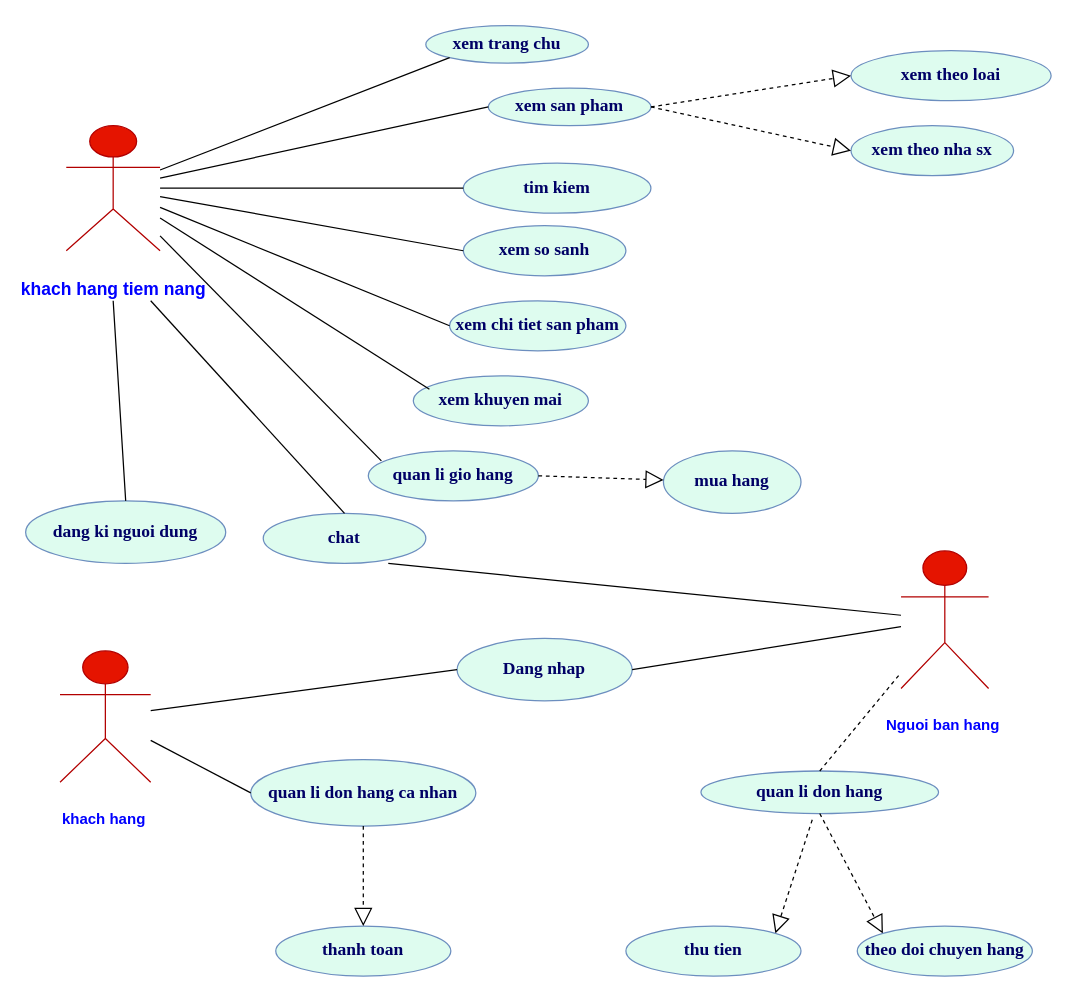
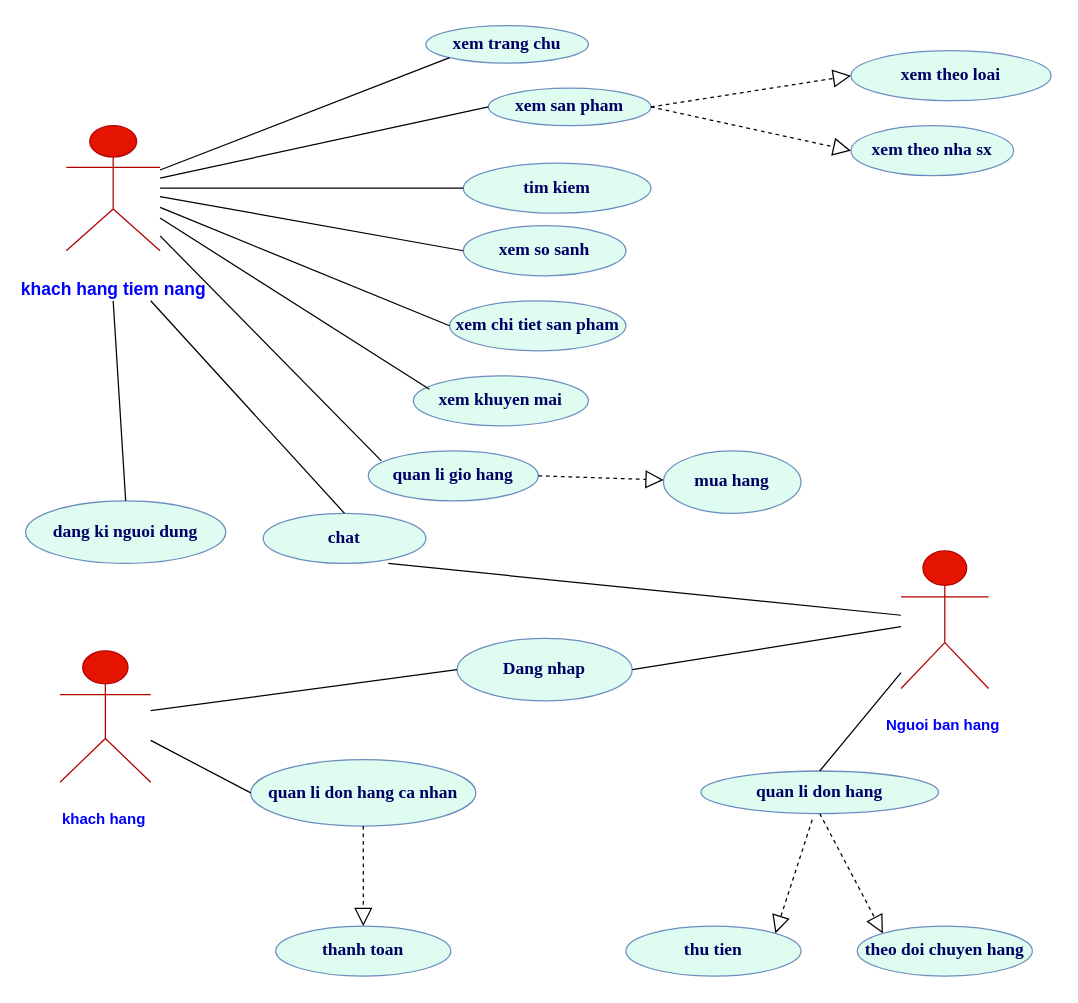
- <mxCell id="34" value="" style="endArrow=none;html=1;exitX=0.5;exitY=0;exitDx=0;exitDy=0;dashed=1;" edge="1" parent="1" source="33" target="24"><mxGeometry width="50" height="50" relative="1" as="geometry"><mxPoint x="426.97" y="572.5" as="sourcePoint" /><mxPoint x="837" y="625" as="targetPoint" /></mxGeometry></mxCell>
+ <mxCell id="34" value="" style="endArrow=none;html=1;exitX=0.5;exitY=0;exitDx=0;exitDy=0;" edge="1" parent="1" source="33" target="24"><mxGeometry width="50" height="50" relative="1" as="geometry"><mxPoint x="426.97" y="572.5" as="sourcePoint" /><mxPoint x="837" y="625" as="targetPoint" /></mxGeometry></mxCell>
